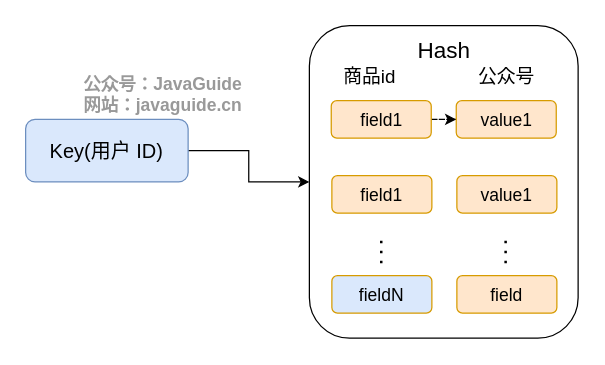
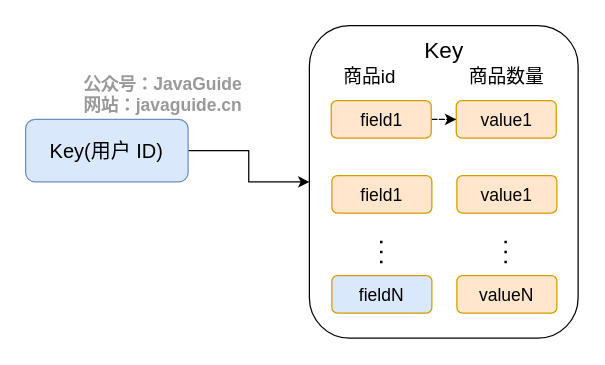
- <mxCell id="5" value="Hash" style="text;html=1;strokeColor=none;fillColor=none;align=center;verticalAlign=middle;whiteSpace=wrap;rounded=0;fontSize=18;" vertex="1" parent="1"><mxGeometry x="335" y="30" width="40" height="20" as="geometry" /></mxCell>
+ <mxCell id="5" value="Key" style="text;html=1;strokeColor=none;fillColor=none;align=center;verticalAlign=middle;whiteSpace=wrap;rounded=0;fontSize=18;" vertex="1" parent="1"><mxGeometry x="335" y="30" width="40" height="20" as="geometry" /></mxCell>
- <mxCell id="16" value="公众号" style="text;html=1;strokeColor=none;fillColor=none;align=center;verticalAlign=middle;whiteSpace=wrap;rounded=0;fontSize=15;" vertex="1" parent="1"><mxGeometry x="366" y="50" width="78" height="20" as="geometry" /></mxCell>
+ <mxCell id="16" value="商品数量" style="text;html=1;strokeColor=none;fillColor=none;align=center;verticalAlign=middle;whiteSpace=wrap;rounded=0;fontSize=15;" vertex="1" parent="1"><mxGeometry x="366" y="50" width="78" height="20" as="geometry" /></mxCell>
- <mxCell id="12" value="&lt;font style=&quot;font-size: 14px&quot;&gt;field&lt;/font&gt;" style="rounded=1;whiteSpace=wrap;html=1;fillColor=#ffe6cc;strokeColor=#d79b00;fontSize=16;" vertex="1" parent="1"><mxGeometry x="365" y="220" width="80" height="30" as="geometry" /></mxCell>
+ <mxCell id="12" value="&lt;font style=&quot;font-size: 14px&quot;&gt;valueN&lt;/font&gt;" style="rounded=1;whiteSpace=wrap;html=1;fillColor=#ffe6cc;strokeColor=#d79b00;fontSize=16;" vertex="1" parent="1"><mxGeometry x="365" y="220" width="80" height="30" as="geometry" /></mxCell>
